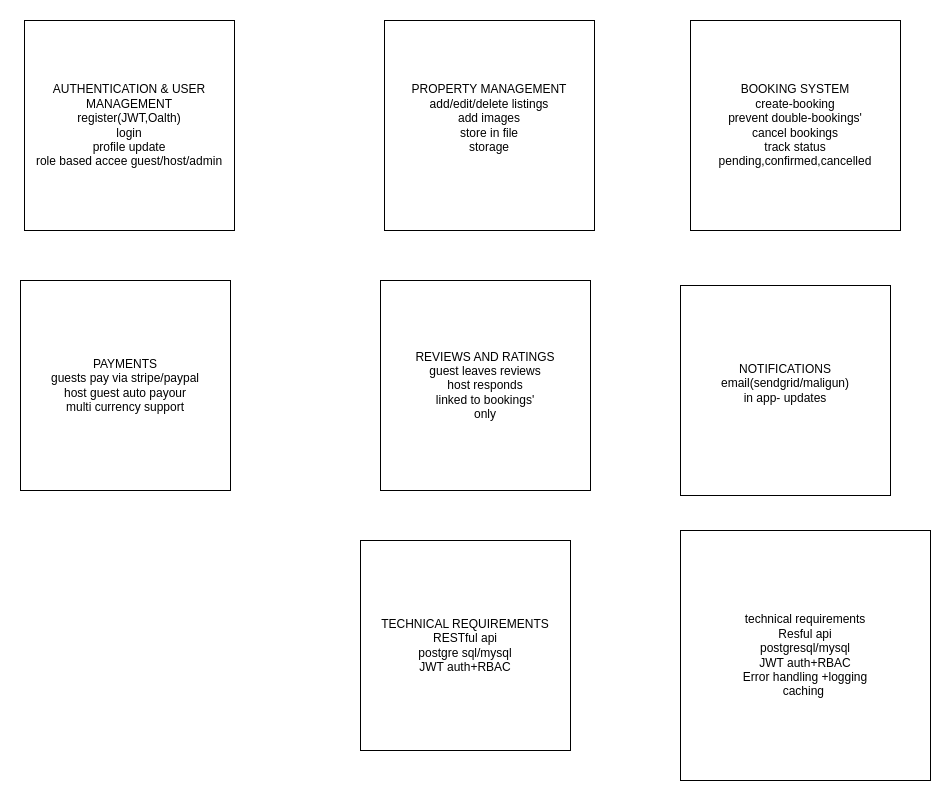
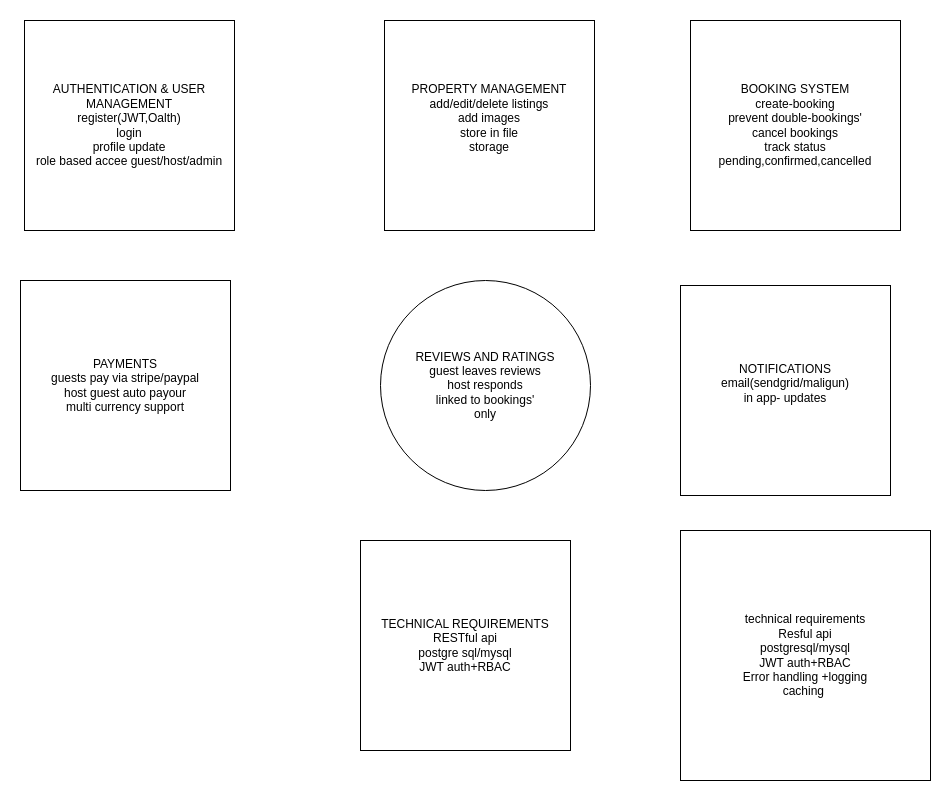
- <mxCell id="6" value="REVIEWS AND RATINGS&lt;div&gt;guest leaves reviews&lt;/div&gt;&lt;div&gt;host responds&lt;/div&gt;&lt;div&gt;linked to bookings'&lt;/div&gt;&lt;div&gt;only&lt;/div&gt;" style="whiteSpace=wrap;html=1;aspect=fixed;" vertex="1" parent="1"><mxGeometry x="380" y="280" width="210" height="210" as="geometry" /></mxCell>
+ <mxCell id="6" value="REVIEWS AND RATINGS&lt;div&gt;guest leaves reviews&lt;/div&gt;&lt;div&gt;host responds&lt;/div&gt;&lt;div&gt;linked to bookings'&lt;/div&gt;&lt;div&gt;only&lt;/div&gt;" style="ellipse;whiteSpace=wrap;html=1;aspect=fixed;" vertex="1" parent="1"><mxGeometry x="380" y="280" width="210" height="210" as="geometry" /></mxCell>
